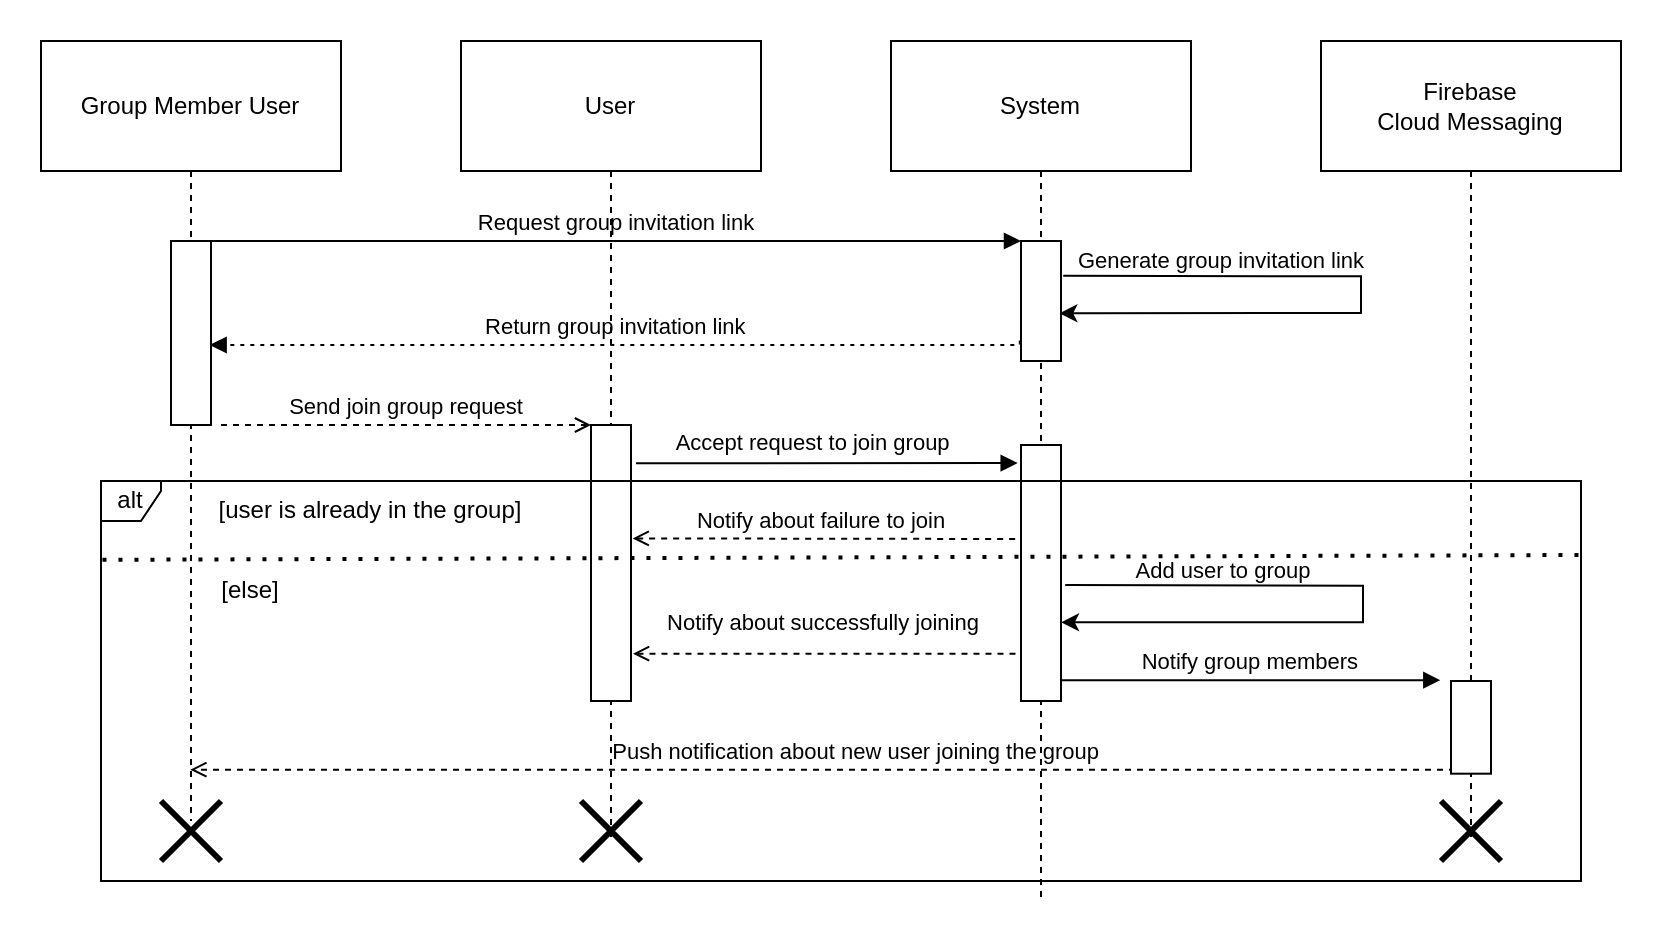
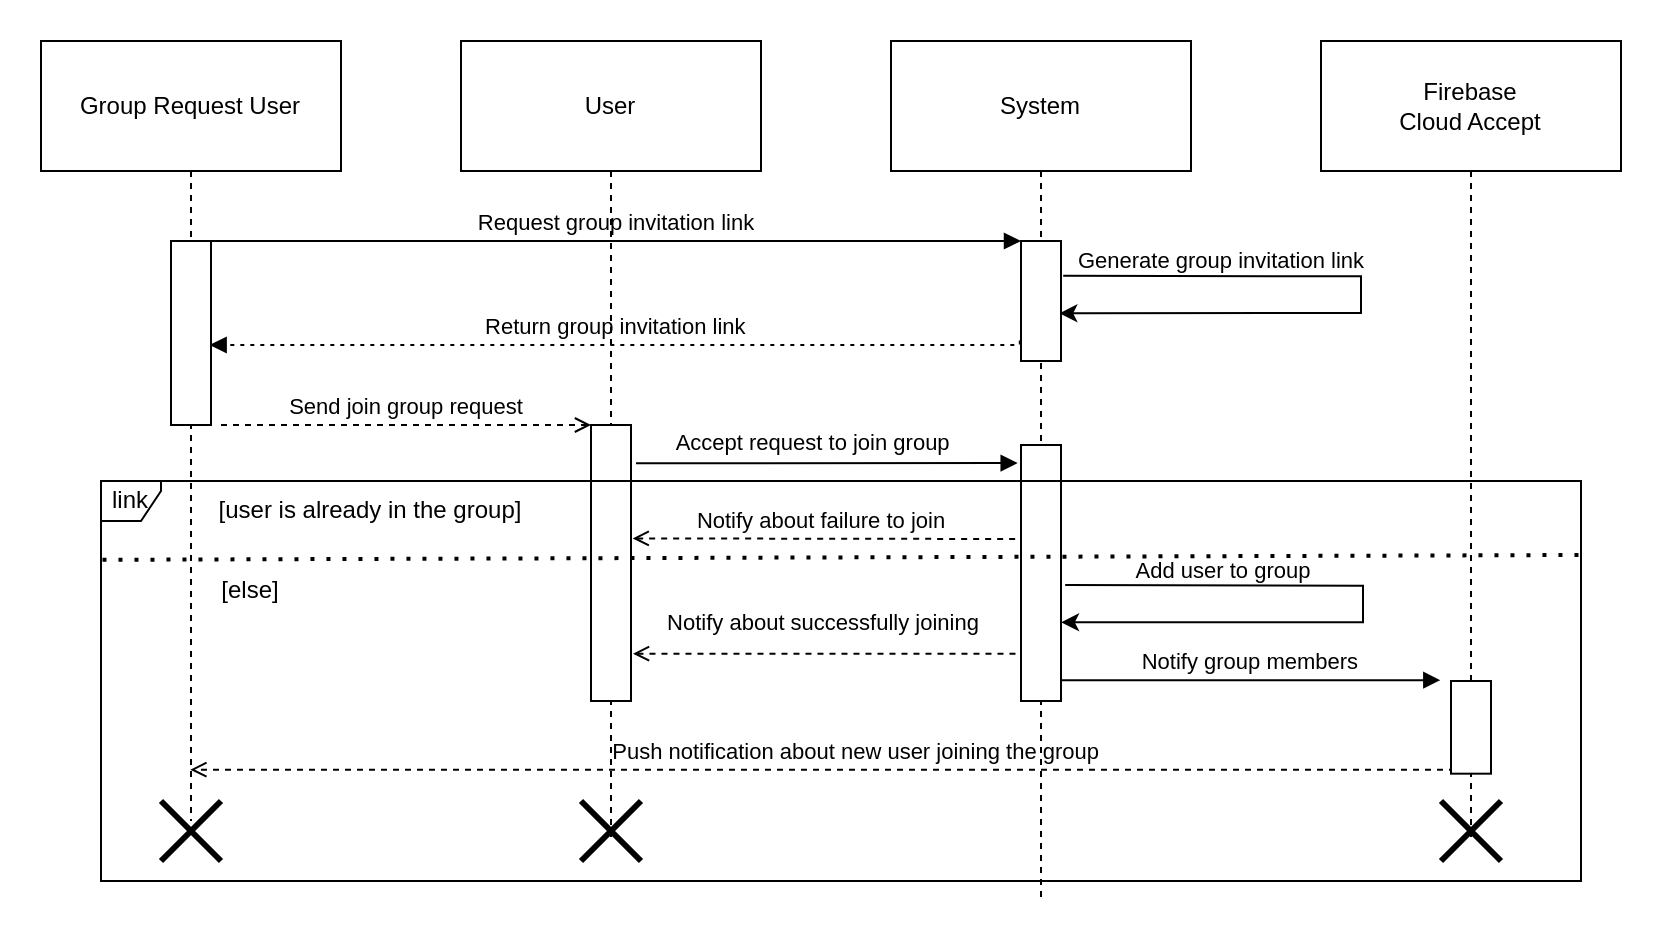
- <mxCell id="9" value="Group Member User" style="shape=umlLifeline;perimeter=lifelinePerimeter;whiteSpace=wrap;container=1;dropTarget=0;collapsible=0;recursiveResize=0;outlineConnect=0;portConstraint=eastwest;newEdgeStyle={&quot;edgeStyle&quot;:&quot;elbowEdgeStyle&quot;,&quot;elbow&quot;:&quot;vertical&quot;,&quot;curved&quot;:0,&quot;rounded&quot;:0};size=65;" parent="1" vertex="1"><mxGeometry x="20" width="150" height="390" as="geometry" y="20" /></mxCell>
+ <mxCell id="9" value="Group Request User" style="shape=umlLifeline;perimeter=lifelinePerimeter;whiteSpace=wrap;container=1;dropTarget=0;collapsible=0;recursiveResize=0;outlineConnect=0;portConstraint=eastwest;newEdgeStyle={&quot;edgeStyle&quot;:&quot;elbowEdgeStyle&quot;,&quot;elbow&quot;:&quot;vertical&quot;,&quot;curved&quot;:0,&quot;rounded&quot;:0};size=65;" parent="1" vertex="1"><mxGeometry x="20" width="150" height="390" as="geometry" y="20" /></mxCell>
- <mxCell id="5" value="Firebase&#10;Cloud Messaging" style="shape=umlLifeline;perimeter=lifelinePerimeter;whiteSpace=wrap;container=1;dropTarget=0;collapsible=0;recursiveResize=0;outlineConnect=0;portConstraint=eastwest;newEdgeStyle={&quot;edgeStyle&quot;:&quot;elbowEdgeStyle&quot;,&quot;elbow&quot;:&quot;vertical&quot;,&quot;curved&quot;:0,&quot;rounded&quot;:0};size=65;" parent="1" vertex="1"><mxGeometry x="660" width="150" height="400" as="geometry" y="20" /></mxCell>
+ <mxCell id="5" value="Firebase&#10;Cloud Accept" style="shape=umlLifeline;perimeter=lifelinePerimeter;whiteSpace=wrap;container=1;dropTarget=0;collapsible=0;recursiveResize=0;outlineConnect=0;portConstraint=eastwest;newEdgeStyle={&quot;edgeStyle&quot;:&quot;elbowEdgeStyle&quot;,&quot;elbow&quot;:&quot;vertical&quot;,&quot;curved&quot;:0,&quot;rounded&quot;:0};size=65;" parent="1" vertex="1"><mxGeometry x="660" width="150" height="400" as="geometry" y="20" /></mxCell>
- <mxCell id="31" value="alt" style="shape=umlFrame;whiteSpace=wrap;html=1;pointerEvents=0;width=30;height=20;" parent="1" vertex="1"><mxGeometry x="50" y="240" width="740" height="200" as="geometry" /></mxCell>
+ <mxCell id="31" value="link" style="shape=umlFrame;whiteSpace=wrap;html=1;pointerEvents=0;width=30;height=20;" parent="1" vertex="1"><mxGeometry x="50" y="240" width="740" height="200" as="geometry" /></mxCell>
